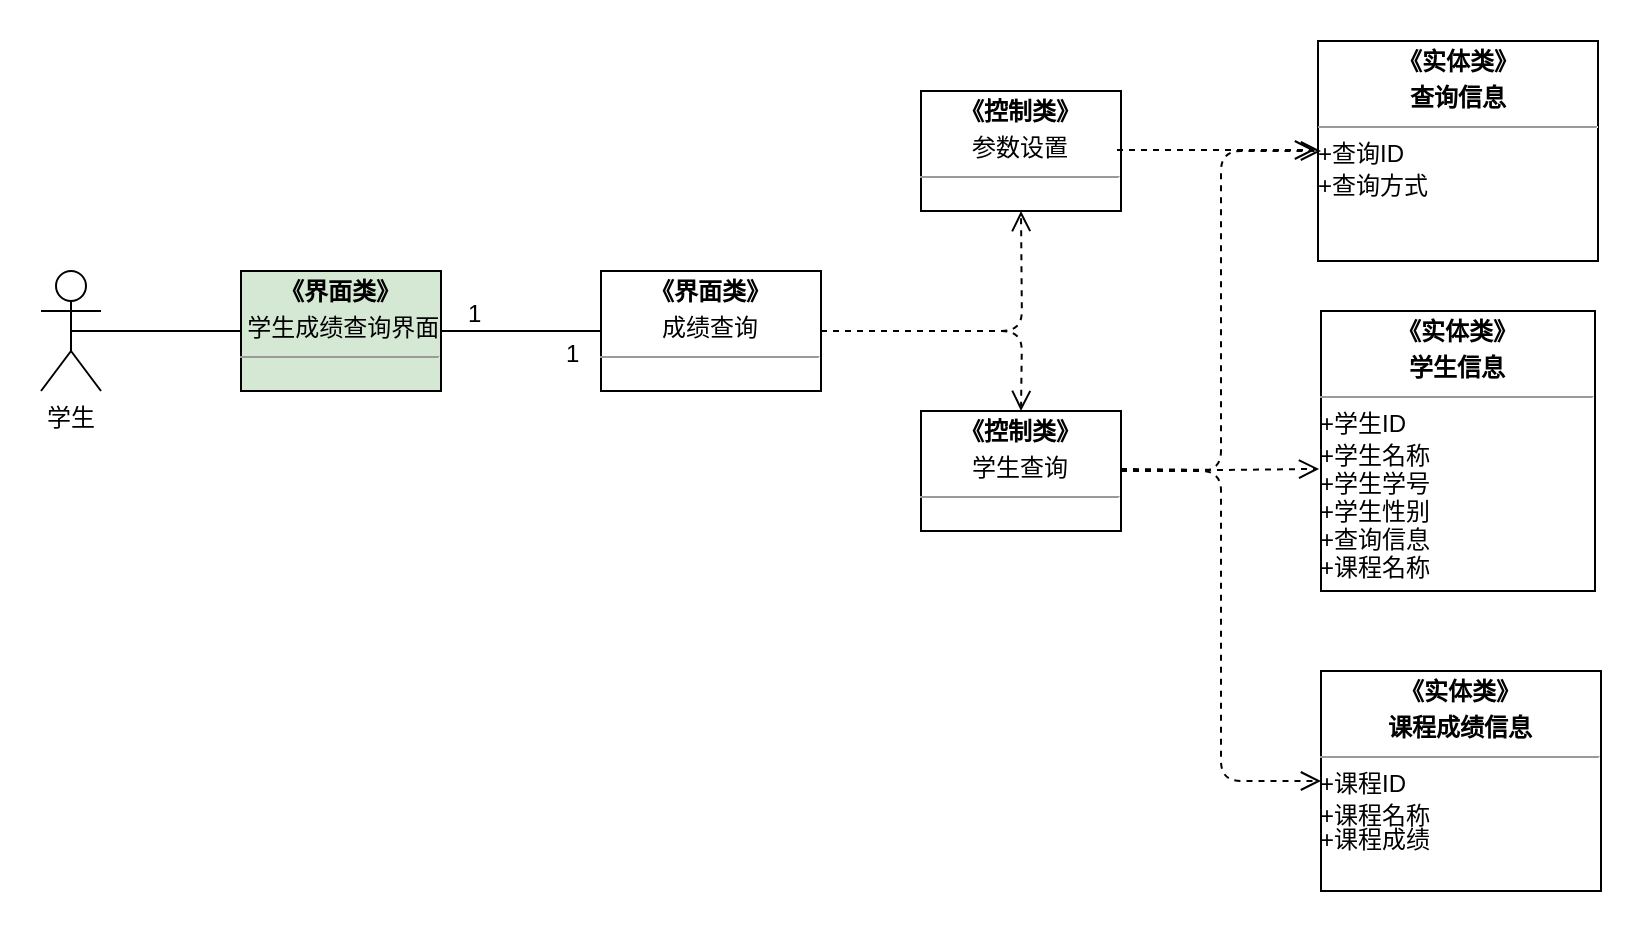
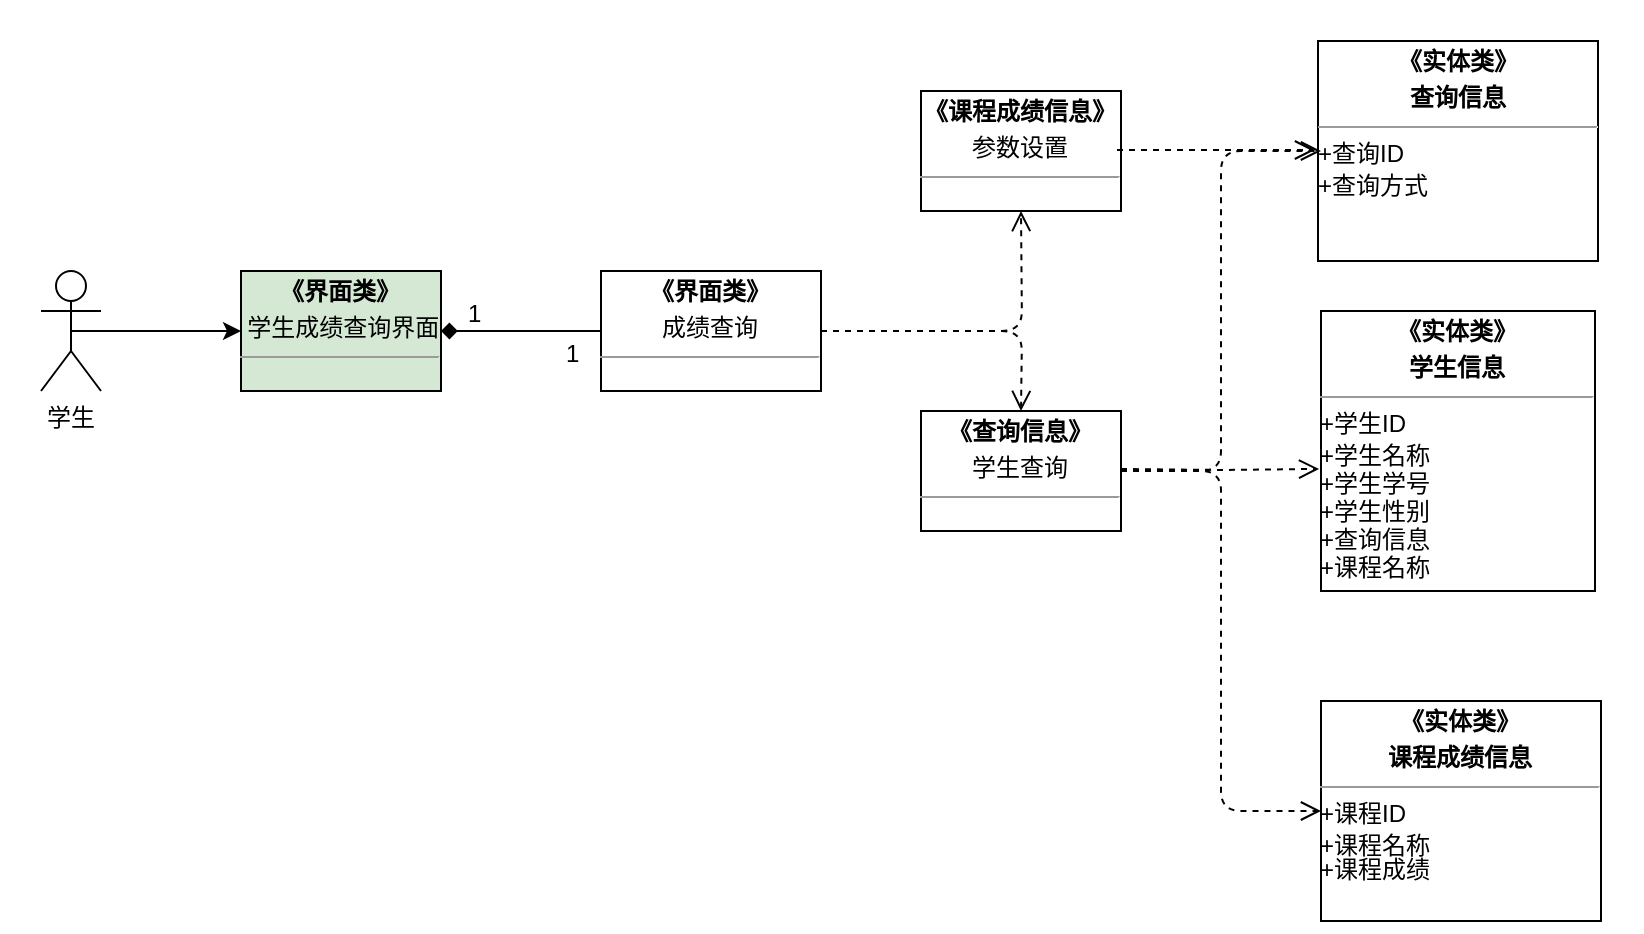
- <mxCell id="12" value="&lt;p style=&quot;margin: 0px ; margin-top: 4px ; text-align: center&quot;&gt;&lt;b&gt;《控制类》&lt;/b&gt;&lt;/p&gt;&lt;p style=&quot;margin: 0px ; margin-top: 4px ; text-align: center&quot;&gt;&lt;span&gt;参数设置&lt;/span&gt;&lt;/p&gt;&lt;hr size=&quot;1&quot;&gt;&lt;div style=&quot;height: 2px&quot;&gt;&lt;br&gt;&lt;/div&gt;" style="verticalAlign=top;align=left;overflow=fill;fontSize=12;fontFamily=Helvetica;html=1;" vertex="1" parent="1"><mxGeometry x="460" y="45" width="100" height="60" as="geometry" /></mxCell>
+ <mxCell id="12" value="&lt;p style=&quot;margin: 0px ; margin-top: 4px ; text-align: center&quot;&gt;&lt;b&gt;《课程成绩信息》&lt;/b&gt;&lt;/p&gt;&lt;p style=&quot;margin: 0px ; margin-top: 4px ; text-align: center&quot;&gt;&lt;span&gt;参数设置&lt;/span&gt;&lt;/p&gt;&lt;hr size=&quot;1&quot;&gt;&lt;div style=&quot;height: 2px&quot;&gt;&lt;br&gt;&lt;/div&gt;" style="verticalAlign=top;align=left;overflow=fill;fontSize=12;fontFamily=Helvetica;html=1;" vertex="1" parent="1"><mxGeometry x="460" y="45" width="100" height="60" as="geometry" /></mxCell>
- <mxCell id="7" value="" style="endArrow=none;html=1;entryX=0;entryY=0.5;entryDx=0;entryDy=0;exitX=0.5;exitY=0.5;exitDx=0;exitDy=0;exitPerimeter=0;" edge="1" parent="1" source="2" target="3"><mxGeometry width="50" height="50" relative="1" as="geometry"><mxPoint x="50" y="315" as="sourcePoint" /><mxPoint x="100" y="265" as="targetPoint" /></mxGeometry></mxCell>
+ <mxCell id="7" value="" style="endArrow=classic;html=1;entryX=0;entryY=0.5;entryDx=0;entryDy=0;exitX=0.5;exitY=0.5;exitDx=0;exitDy=0;exitPerimeter=0;" edge="1" parent="1" source="2" target="3"><mxGeometry width="50" height="50" relative="1" as="geometry"><mxPoint x="50" y="315" as="sourcePoint" /><mxPoint x="100" y="265" as="targetPoint" /></mxGeometry></mxCell>
- <mxCell id="8" value="" style="endArrow=none;html=1;entryX=1;entryY=0.5;entryDx=0;entryDy=0;exitX=0;exitY=0.5;exitDx=0;exitDy=0;" edge="1" parent="1" source="4" target="3"><mxGeometry width="50" height="50" relative="1" as="geometry"><mxPoint x="45" y="165" as="sourcePoint" /><mxPoint x="130" y="175" as="targetPoint" /></mxGeometry></mxCell>
+ <mxCell id="8" value="" style="endArrow=diamond;html=1;entryX=1;entryY=0.5;entryDx=0;entryDy=0;exitX=0;exitY=0.5;exitDx=0;exitDy=0;" edge="1" parent="1" source="4" target="3"><mxGeometry width="50" height="50" relative="1" as="geometry"><mxPoint x="45" y="165" as="sourcePoint" /><mxPoint x="130" y="175" as="targetPoint" /></mxGeometry></mxCell>
- <mxCell id="13" value="&lt;p style=&quot;margin: 0px ; margin-top: 4px ; text-align: center&quot;&gt;&lt;b&gt;《控制类》&lt;/b&gt;&lt;/p&gt;&lt;p style=&quot;margin: 0px ; margin-top: 4px ; text-align: center&quot;&gt;&lt;span&gt;学生查询&lt;/span&gt;&lt;/p&gt;&lt;hr size=&quot;1&quot;&gt;&lt;div style=&quot;height: 2px&quot;&gt;&lt;br&gt;&lt;/div&gt;" style="verticalAlign=top;align=left;overflow=fill;fontSize=12;fontFamily=Helvetica;html=1;" vertex="1" parent="1"><mxGeometry x="460" y="205" width="100" height="60" as="geometry" /></mxCell>
+ <mxCell id="13" value="&lt;p style=&quot;margin: 0px ; margin-top: 4px ; text-align: center&quot;&gt;&lt;b&gt;《查询信息》&lt;/b&gt;&lt;/p&gt;&lt;p style=&quot;margin: 0px ; margin-top: 4px ; text-align: center&quot;&gt;&lt;span&gt;学生查询&lt;/span&gt;&lt;/p&gt;&lt;hr size=&quot;1&quot;&gt;&lt;div style=&quot;height: 2px&quot;&gt;&lt;br&gt;&lt;/div&gt;" style="verticalAlign=top;align=left;overflow=fill;fontSize=12;fontFamily=Helvetica;html=1;" vertex="1" parent="1"><mxGeometry x="460" y="205" width="100" height="60" as="geometry" /></mxCell>
- <mxCell id="5" value="&lt;p style=&quot;margin: 0px ; margin-top: 4px ; text-align: center&quot;&gt;&lt;b&gt;《实体类》&lt;/b&gt;&lt;/p&gt;&lt;p style=&quot;margin: 0px ; margin-top: 4px ; text-align: center&quot;&gt;&lt;b&gt;课程成绩信息&lt;/b&gt;&lt;/p&gt;&lt;hr size=&quot;1&quot;&gt;&lt;div style=&quot;height: 2px&quot;&gt;+课程ID&lt;/div&gt;&lt;div style=&quot;height: 2px&quot;&gt;&lt;br&gt;&lt;/div&gt;&lt;div style=&quot;height: 2px&quot;&gt;&lt;br&gt;&lt;/div&gt;&lt;div style=&quot;height: 2px&quot;&gt;&lt;br&gt;&lt;/div&gt;&lt;div style=&quot;height: 2px&quot;&gt;&lt;br&gt;&lt;/div&gt;&lt;div style=&quot;height: 2px&quot;&gt;&lt;br&gt;&lt;/div&gt;&lt;div style=&quot;height: 2px&quot;&gt;&lt;br&gt;&lt;/div&gt;&lt;div style=&quot;height: 2px&quot;&gt;&lt;br&gt;&lt;/div&gt;&lt;div style=&quot;height: 2px&quot;&gt;+课程名称&lt;/div&gt;&lt;div style=&quot;height: 2px&quot;&gt;&lt;br&gt;&lt;/div&gt;&lt;div style=&quot;height: 2px&quot;&gt;&lt;br&gt;&lt;/div&gt;&lt;div style=&quot;height: 2px&quot;&gt;&lt;br&gt;&lt;/div&gt;&lt;div style=&quot;height: 2px&quot;&gt;&lt;br&gt;&lt;/div&gt;&lt;div style=&quot;height: 2px&quot;&gt;&lt;br&gt;&lt;/div&gt;&lt;div style=&quot;height: 2px&quot;&gt;+课程成绩&lt;/div&gt;&lt;div style=&quot;height: 2px&quot;&gt;&lt;br&gt;&lt;/div&gt;&lt;div style=&quot;height: 2px&quot;&gt;&lt;br&gt;&lt;/div&gt;&lt;div style=&quot;height: 2px&quot;&gt;&lt;br&gt;&lt;/div&gt;&lt;div style=&quot;height: 2px&quot;&gt;&lt;br&gt;&lt;/div&gt;&lt;div style=&quot;height: 2px&quot;&gt;&lt;br&gt;&lt;/div&gt;&lt;div style=&quot;height: 2px&quot;&gt;&lt;br&gt;&lt;/div&gt;" style="verticalAlign=top;align=left;overflow=fill;fontSize=12;fontFamily=Helvetica;html=1;" vertex="1" parent="1"><mxGeometry x="660" y="335" width="140" height="110" as="geometry" /></mxCell>
+ <mxCell id="5" value="&lt;p style=&quot;margin: 0px ; margin-top: 4px ; text-align: center&quot;&gt;&lt;b&gt;《实体类》&lt;/b&gt;&lt;/p&gt;&lt;p style=&quot;margin: 0px ; margin-top: 4px ; text-align: center&quot;&gt;&lt;b&gt;课程成绩信息&lt;/b&gt;&lt;/p&gt;&lt;hr size=&quot;1&quot;&gt;&lt;div style=&quot;height: 2px&quot;&gt;+课程ID&lt;/div&gt;&lt;div style=&quot;height: 2px&quot;&gt;&lt;br&gt;&lt;/div&gt;&lt;div style=&quot;height: 2px&quot;&gt;&lt;br&gt;&lt;/div&gt;&lt;div style=&quot;height: 2px&quot;&gt;&lt;br&gt;&lt;/div&gt;&lt;div style=&quot;height: 2px&quot;&gt;&lt;br&gt;&lt;/div&gt;&lt;div style=&quot;height: 2px&quot;&gt;&lt;br&gt;&lt;/div&gt;&lt;div style=&quot;height: 2px&quot;&gt;&lt;br&gt;&lt;/div&gt;&lt;div style=&quot;height: 2px&quot;&gt;&lt;br&gt;&lt;/div&gt;&lt;div style=&quot;height: 2px&quot;&gt;+课程名称&lt;/div&gt;&lt;div style=&quot;height: 2px&quot;&gt;&lt;br&gt;&lt;/div&gt;&lt;div style=&quot;height: 2px&quot;&gt;&lt;br&gt;&lt;/div&gt;&lt;div style=&quot;height: 2px&quot;&gt;&lt;br&gt;&lt;/div&gt;&lt;div style=&quot;height: 2px&quot;&gt;&lt;br&gt;&lt;/div&gt;&lt;div style=&quot;height: 2px&quot;&gt;&lt;br&gt;&lt;/div&gt;&lt;div style=&quot;height: 2px&quot;&gt;+课程成绩&lt;/div&gt;&lt;div style=&quot;height: 2px&quot;&gt;&lt;br&gt;&lt;/div&gt;&lt;div style=&quot;height: 2px&quot;&gt;&lt;br&gt;&lt;/div&gt;&lt;div style=&quot;height: 2px&quot;&gt;&lt;br&gt;&lt;/div&gt;&lt;div style=&quot;height: 2px&quot;&gt;&lt;br&gt;&lt;/div&gt;&lt;div style=&quot;height: 2px&quot;&gt;&lt;br&gt;&lt;/div&gt;&lt;div style=&quot;height: 2px&quot;&gt;&lt;br&gt;&lt;/div&gt;" style="verticalAlign=top;align=left;overflow=fill;fontSize=12;fontFamily=Helvetica;html=1;" vertex="1" parent="1"><mxGeometry x="660" y="350" width="140" height="110" as="geometry" /></mxCell>
